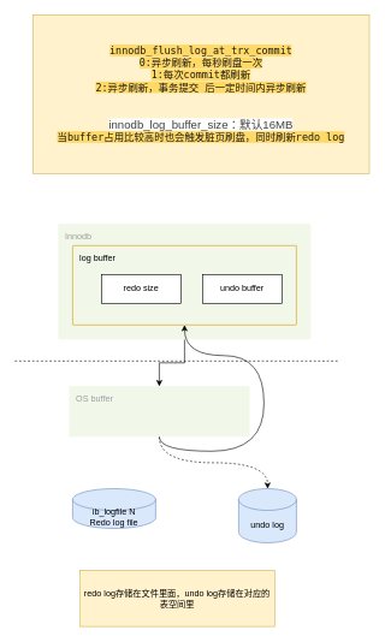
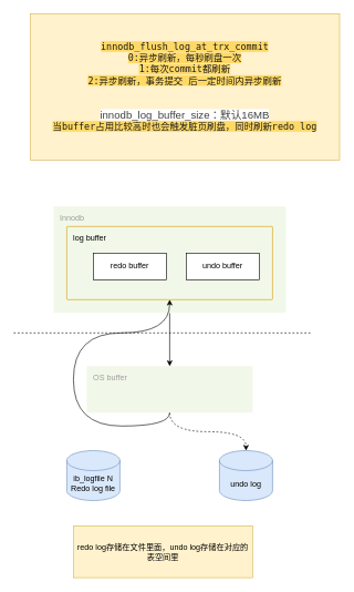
- <mxCell id="6" value="redo size" style="rounded=0;whiteSpace=wrap;html=1;" parent="1" vertex="1"><mxGeometry x="140" y="380" width="110" height="40" as="geometry" /></mxCell>
+ <mxCell id="6" value="redo buffer" style="rounded=0;whiteSpace=wrap;html=1;" parent="1" vertex="1"><mxGeometry x="140" y="380" width="110" height="40" as="geometry" /></mxCell>
- <mxCell id="10" value="OS buffer" style="sketch=0;points=[[0,0,0],[0.25,0,0],[0.5,0,0],[0.75,0,0],[1,0,0],[1,0.25,0],[1,0.5,0],[1,0.75,0],[1,1,0],[0.75,1,0],[0.5,1,0],[0.25,1,0],[0,1,0],[0,0.75,0],[0,0.5,0],[0,0.25,0]];rounded=1;absoluteArcSize=1;arcSize=2;html=1;strokeColor=none;gradientColor=none;shadow=0;dashed=0;fontSize=12;fontColor=#9E9E9E;align=left;verticalAlign=top;spacing=10;spacingTop=-4;fillColor=#F1F8E9;" parent="1" vertex="1"><mxGeometry x="95" y="535" width="250" height="70" as="geometry" /></mxCell>
+ <mxCell id="10" value="OS buffer" style="sketch=0;points=[[0,0,0],[0.25,0,0],[0.5,0,0],[0.75,0,0],[1,0,0],[1,0.25,0],[1,0.5,0],[1,0.75,0],[1,1,0],[0.75,1,0],[0.5,1,0],[0.25,1,0],[0,1,0],[0,0.75,0],[0,0.5,0],[0,0.25,0]];rounded=1;absoluteArcSize=1;arcSize=2;html=1;strokeColor=none;gradientColor=none;shadow=0;dashed=0;fontSize=12;fontColor=#9E9E9E;align=left;verticalAlign=top;spacing=10;spacingTop=-4;fillColor=#F1F8E9;" parent="1" vertex="1"><mxGeometry x="130" y="550" width="250" height="70" as="geometry" /></mxCell>
- <mxCell id="11" value="ib_logfile N&lt;br&gt;Redo log file" style="shape=cylinder3;whiteSpace=wrap;html=1;boundedLbl=1;backgroundOutline=1;size=15;fillColor=#dae8fc;strokeColor=#6c8ebf;" parent="1" vertex="1"><mxGeometry x="100" y="677" width="115" height="55" as="geometry" /></mxCell>
+ <mxCell id="11" value="ib_logfile N&lt;br&gt;Redo log file" style="shape=cylinder3;whiteSpace=wrap;html=1;boundedLbl=1;backgroundOutline=1;size=15;fillColor=#dae8fc;strokeColor=#6c8ebf;" parent="1" vertex="1"><mxGeometry x="100" y="677" width="80" height="75" as="geometry" /></mxCell>
